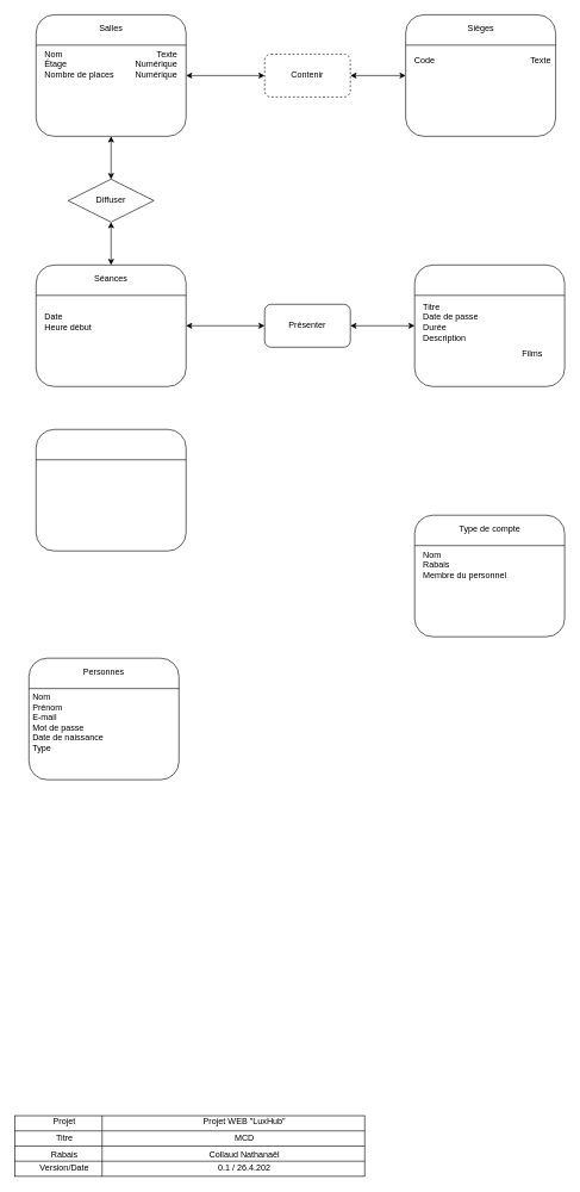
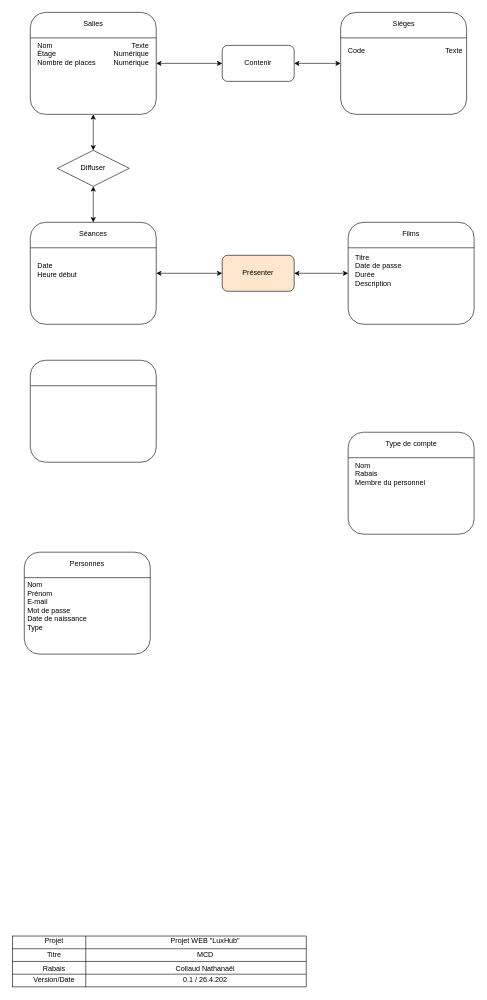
- <mxCell id="46" value="Contenir" style="rounded=1;whiteSpace=wrap;html=1;dashed=1;" vertex="1" parent="1"><mxGeometry x="370" y="75" width="120" height="60" as="geometry" /></mxCell>
+ <mxCell id="46" value="Contenir" style="rounded=1;whiteSpace=wrap;html=1;" vertex="1" parent="1"><mxGeometry x="370" y="75" width="120" height="60" as="geometry" /></mxCell>
- <mxCell id="42" value="Présenter" style="rounded=1;whiteSpace=wrap;html=1;" vertex="1" parent="1"><mxGeometry x="370" y="425" width="120" height="60" as="geometry" /></mxCell>
+ <mxCell id="42" value="Présenter" style="rounded=1;whiteSpace=wrap;html=1;fillColor=#ffe6cc;" vertex="1" parent="1"><mxGeometry x="370" y="425" width="120" height="60" as="geometry" /></mxCell>
- <mxCell id="21" value="Films" style="text;html=1;strokeColor=none;fillColor=none;align=center;verticalAlign=middle;whiteSpace=wrap;rounded=0;" vertex="1" parent="1"><mxGeometry x="725" y="485" width="40" height="20" as="geometry" /></mxCell>
+ <mxCell id="21" value="Films" style="text;html=1;strokeColor=none;fillColor=none;align=center;verticalAlign=middle;whiteSpace=wrap;rounded=0;" vertex="1" parent="1"><mxGeometry x="665" y="380" width="40" height="20" as="geometry" /></mxCell>
